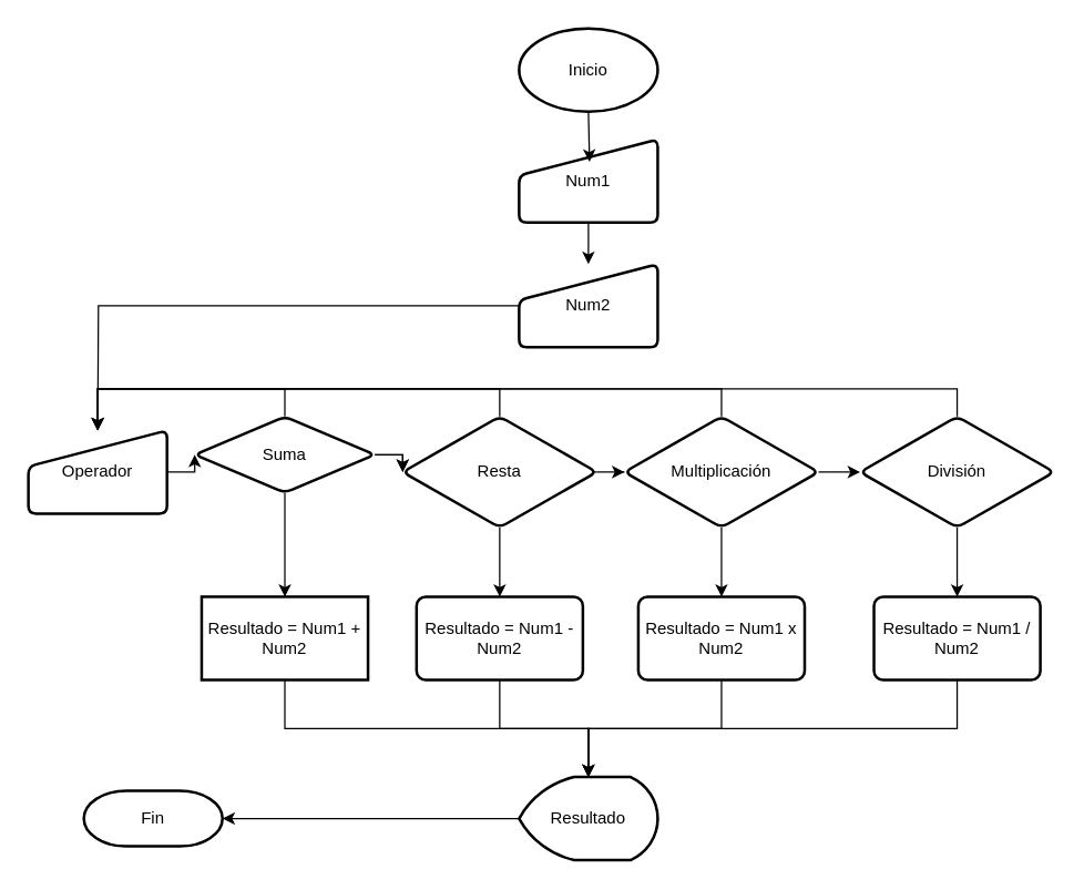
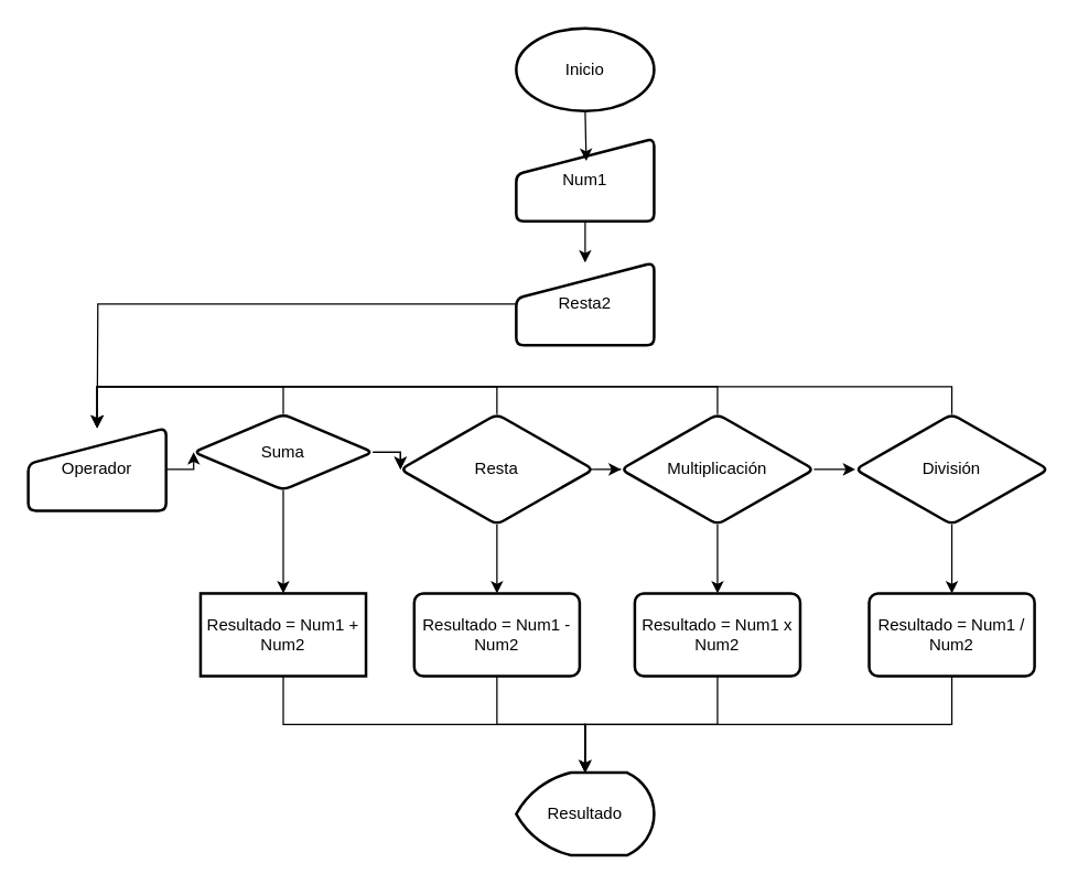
- <mxCell id="5" value="Num2" style="html=1;strokeWidth=2;shape=manualInput;whiteSpace=wrap;rounded=1;size=26;arcSize=11;" vertex="1" parent="1"><mxGeometry x="374" y="190" width="100" height="60" as="geometry" /></mxCell>
+ <mxCell id="5" value="Resta2" style="html=1;strokeWidth=2;shape=manualInput;whiteSpace=wrap;rounded=1;size=26;arcSize=11;" vertex="1" parent="1"><mxGeometry x="374" y="190" width="100" height="60" as="geometry" /></mxCell>
- <mxCell id="33" value="Fin" style="strokeWidth=2;html=1;shape=mxgraph.flowchart.terminator;whiteSpace=wrap;" vertex="1" parent="1"><mxGeometry x="60" y="570" width="100" height="40" as="geometry" /></mxCell>
- <mxCell id="36" style="edgeStyle=orthogonalEdgeStyle;rounded=0;orthogonalLoop=1;jettySize=auto;html=1;exitX=0;exitY=0.5;exitDx=0;exitDy=0;exitPerimeter=0;entryX=1;entryY=0.5;entryDx=0;entryDy=0;entryPerimeter=0;" edge="1" parent="1" source="37" target="33"><mxGeometry relative="1" as="geometry" /></mxCell>
